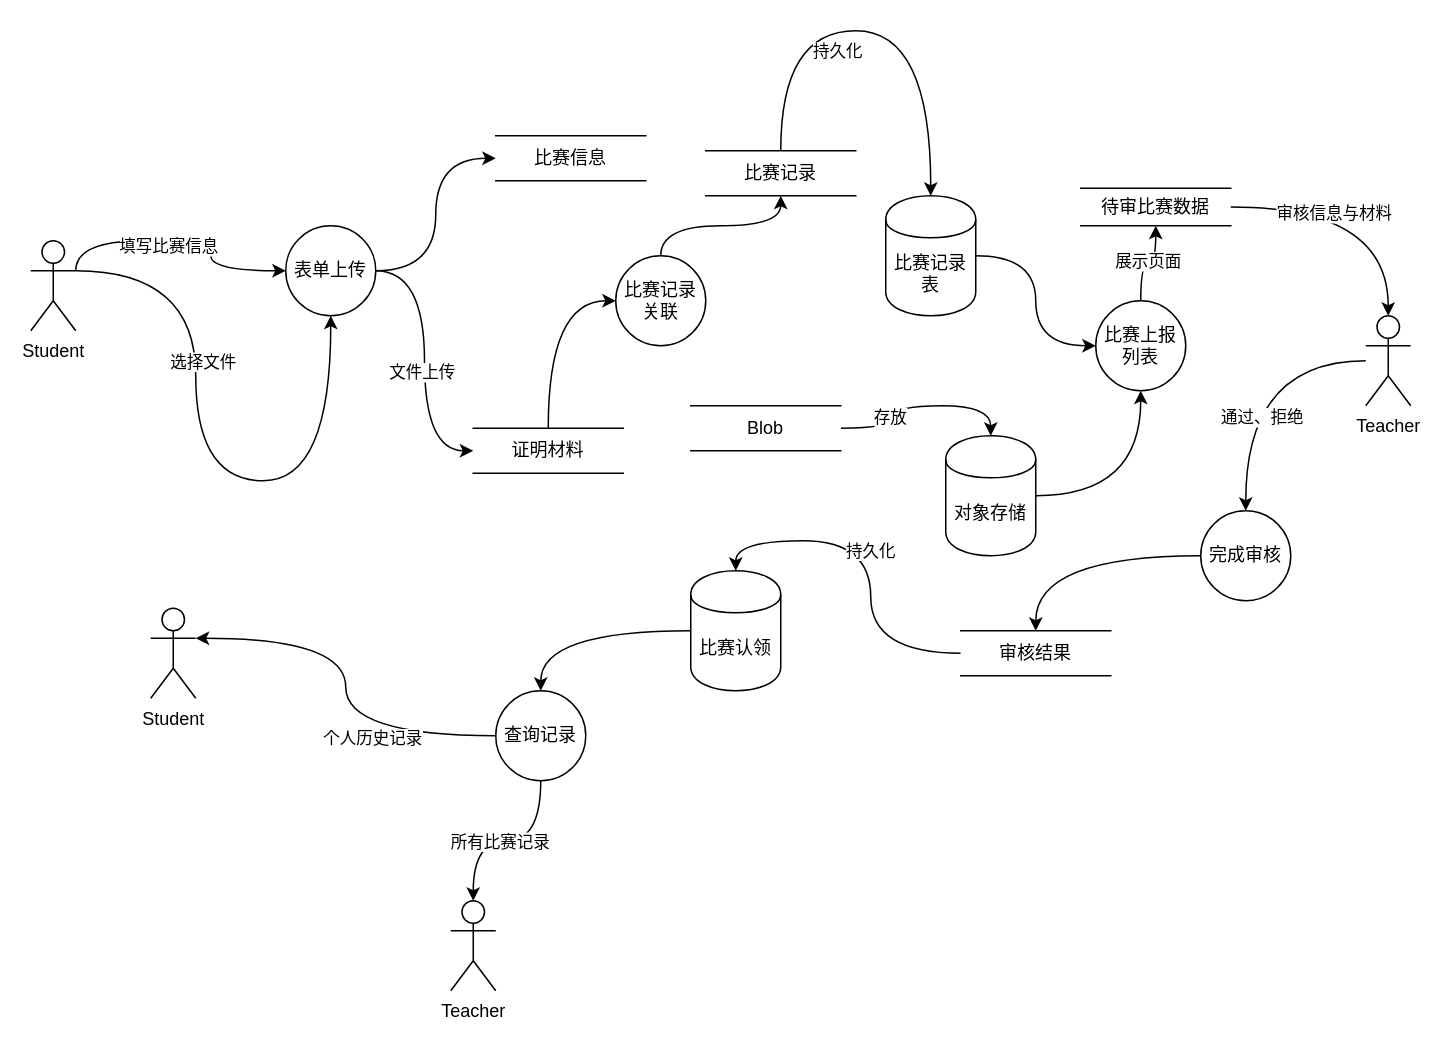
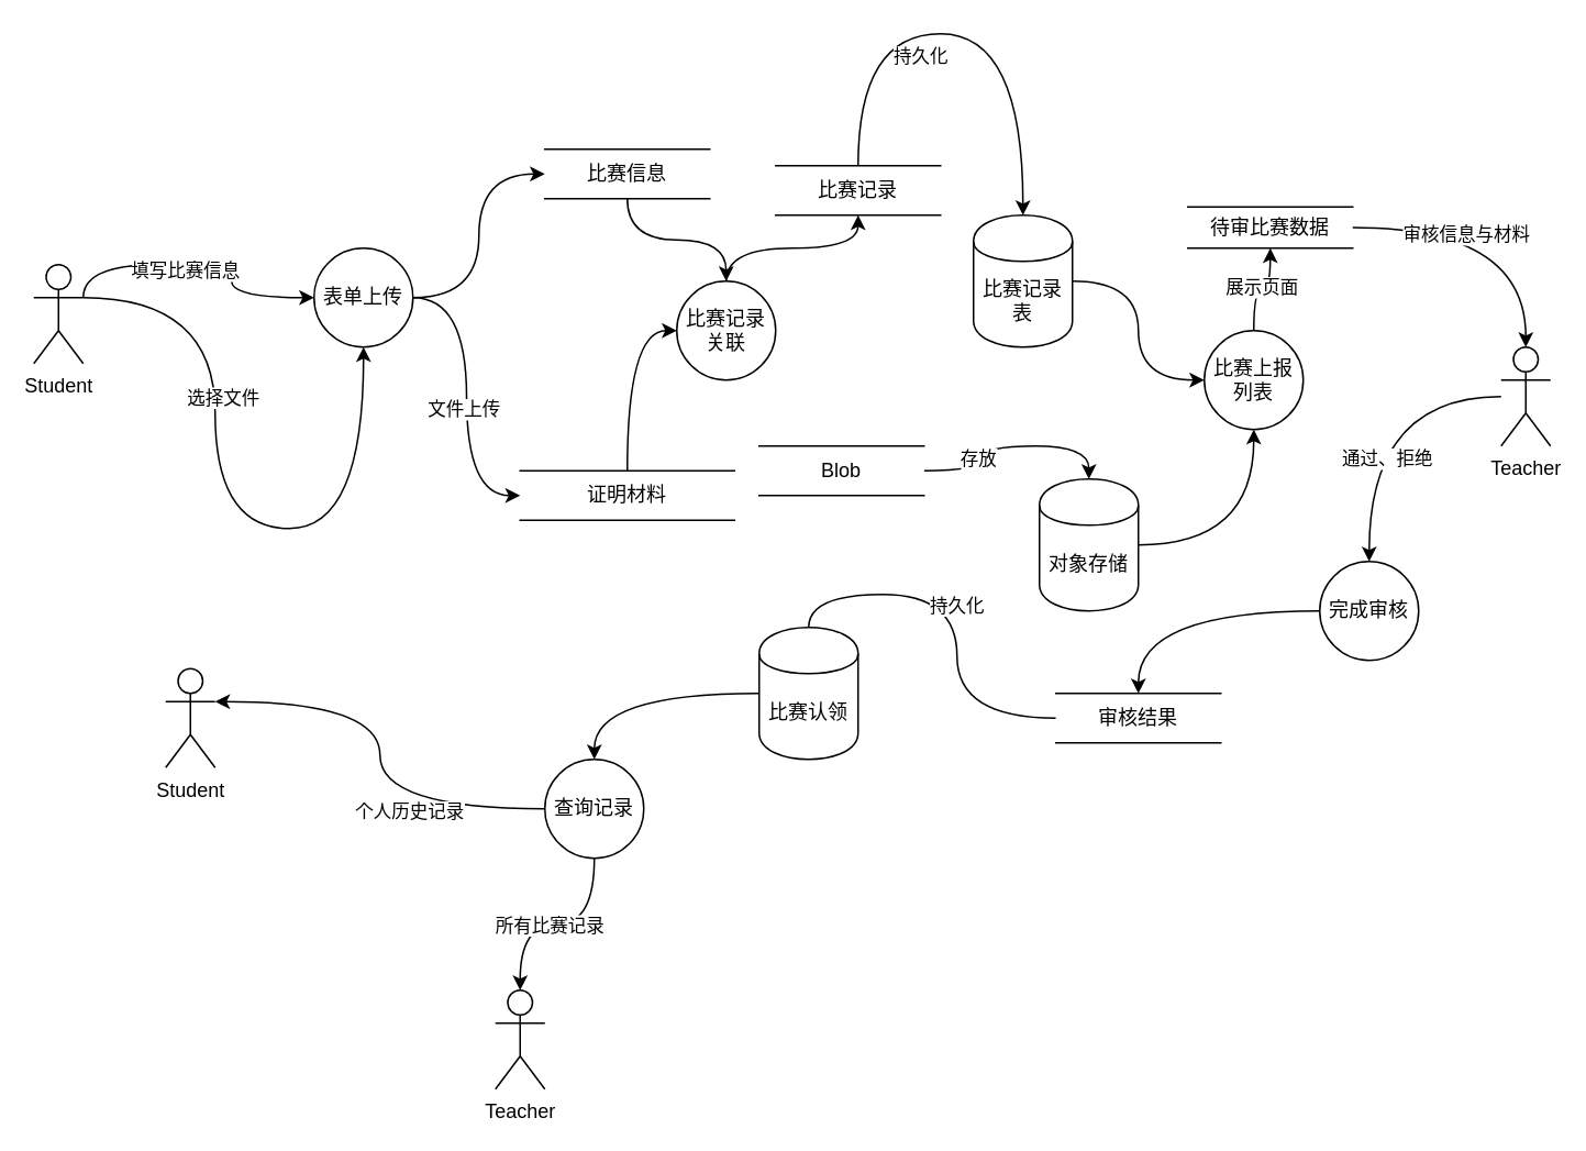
+ <mxCell id="16" style="edgeStyle=orthogonalEdgeStyle;rounded=0;orthogonalLoop=1;jettySize=auto;html=1;entryX=0.5;entryY=0;entryDx=0;entryDy=0;curved=1;" edge="1" parent="1" source="17" target="15"><mxGeometry relative="1" as="geometry" /></mxCell>
- <mxCell id="19" value="证明材料" style="html=1;dashed=0;whiteSpace=wrap;shape=partialRectangle;right=0;left=0;" vertex="1" parent="1"><mxGeometry x="315" y="285" width="100" height="30" as="geometry" /></mxCell>
+ <mxCell id="19" value="证明材料" style="html=1;dashed=0;whiteSpace=wrap;shape=partialRectangle;right=0;left=0;" vertex="1" parent="1"><mxGeometry x="315" y="285" width="130" height="30" as="geometry" /></mxCell>
- <mxCell id="39" style="edgeStyle=orthogonalEdgeStyle;rounded=0;orthogonalLoop=1;jettySize=auto;html=1;entryX=0.5;entryY=0;entryDx=0;entryDy=0;curved=1;" edge="1" parent="1" source="41" target="50"><mxGeometry relative="1" as="geometry" /></mxCell>
+ <mxCell id="39" style="edgeStyle=orthogonalEdgeStyle;rounded=0;orthogonalLoop=1;jettySize=auto;html=1;entryX=0.5;entryY=0;entryDx=0;entryDy=0;curved=1;endArrow=none;" edge="1" parent="1" source="41" target="50"><mxGeometry relative="1" as="geometry" /></mxCell>
